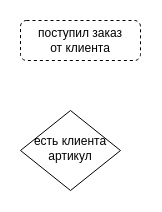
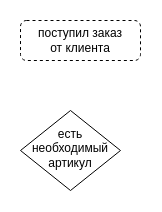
- <mxCell id="3" value="есть клиента артикул" style="rhombus;whiteSpace=wrap;html=1;shadow=0;fontFamily=Helvetica;fontSize=12;align=center;strokeWidth=1;spacing=6;spacingTop=-4;" vertex="1" parent="1"><mxGeometry x="20" y="110" width="100" height="80" as="geometry" /></mxCell>
+ <mxCell id="3" value="есть необходимый артикул" style="rhombus;whiteSpace=wrap;html=1;shadow=0;fontFamily=Helvetica;fontSize=12;align=center;strokeWidth=1;spacing=6;spacingTop=-4;" vertex="1" parent="1"><mxGeometry x="20" y="110" width="100" height="80" as="geometry" /></mxCell>
